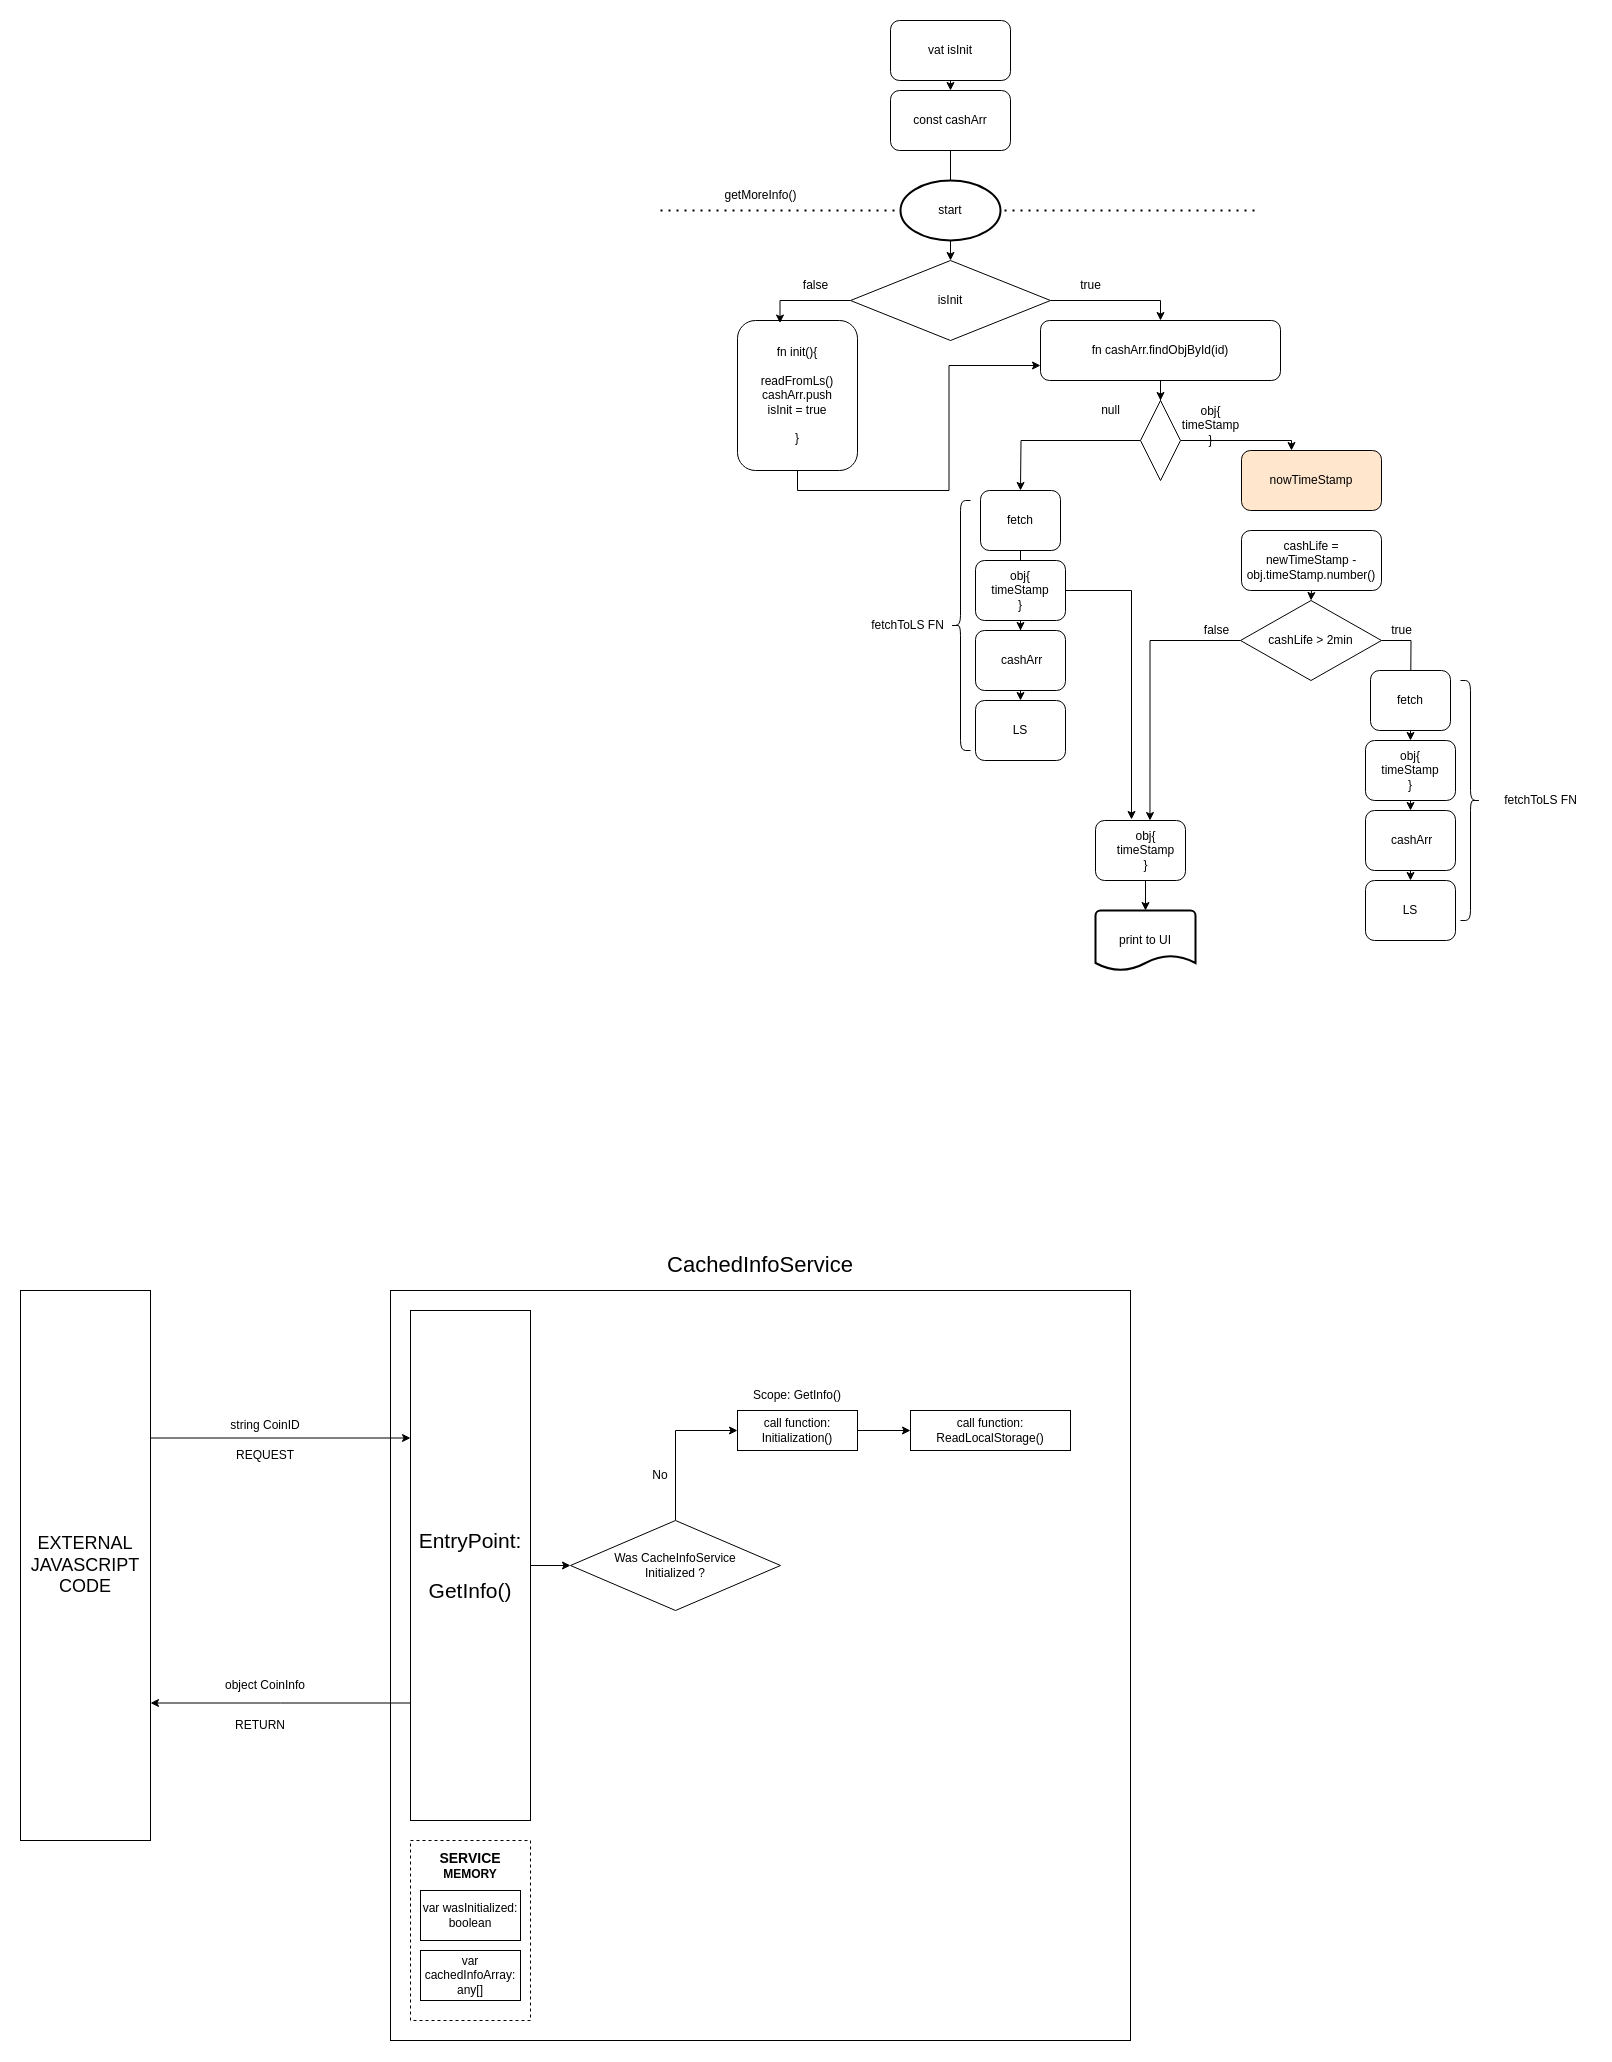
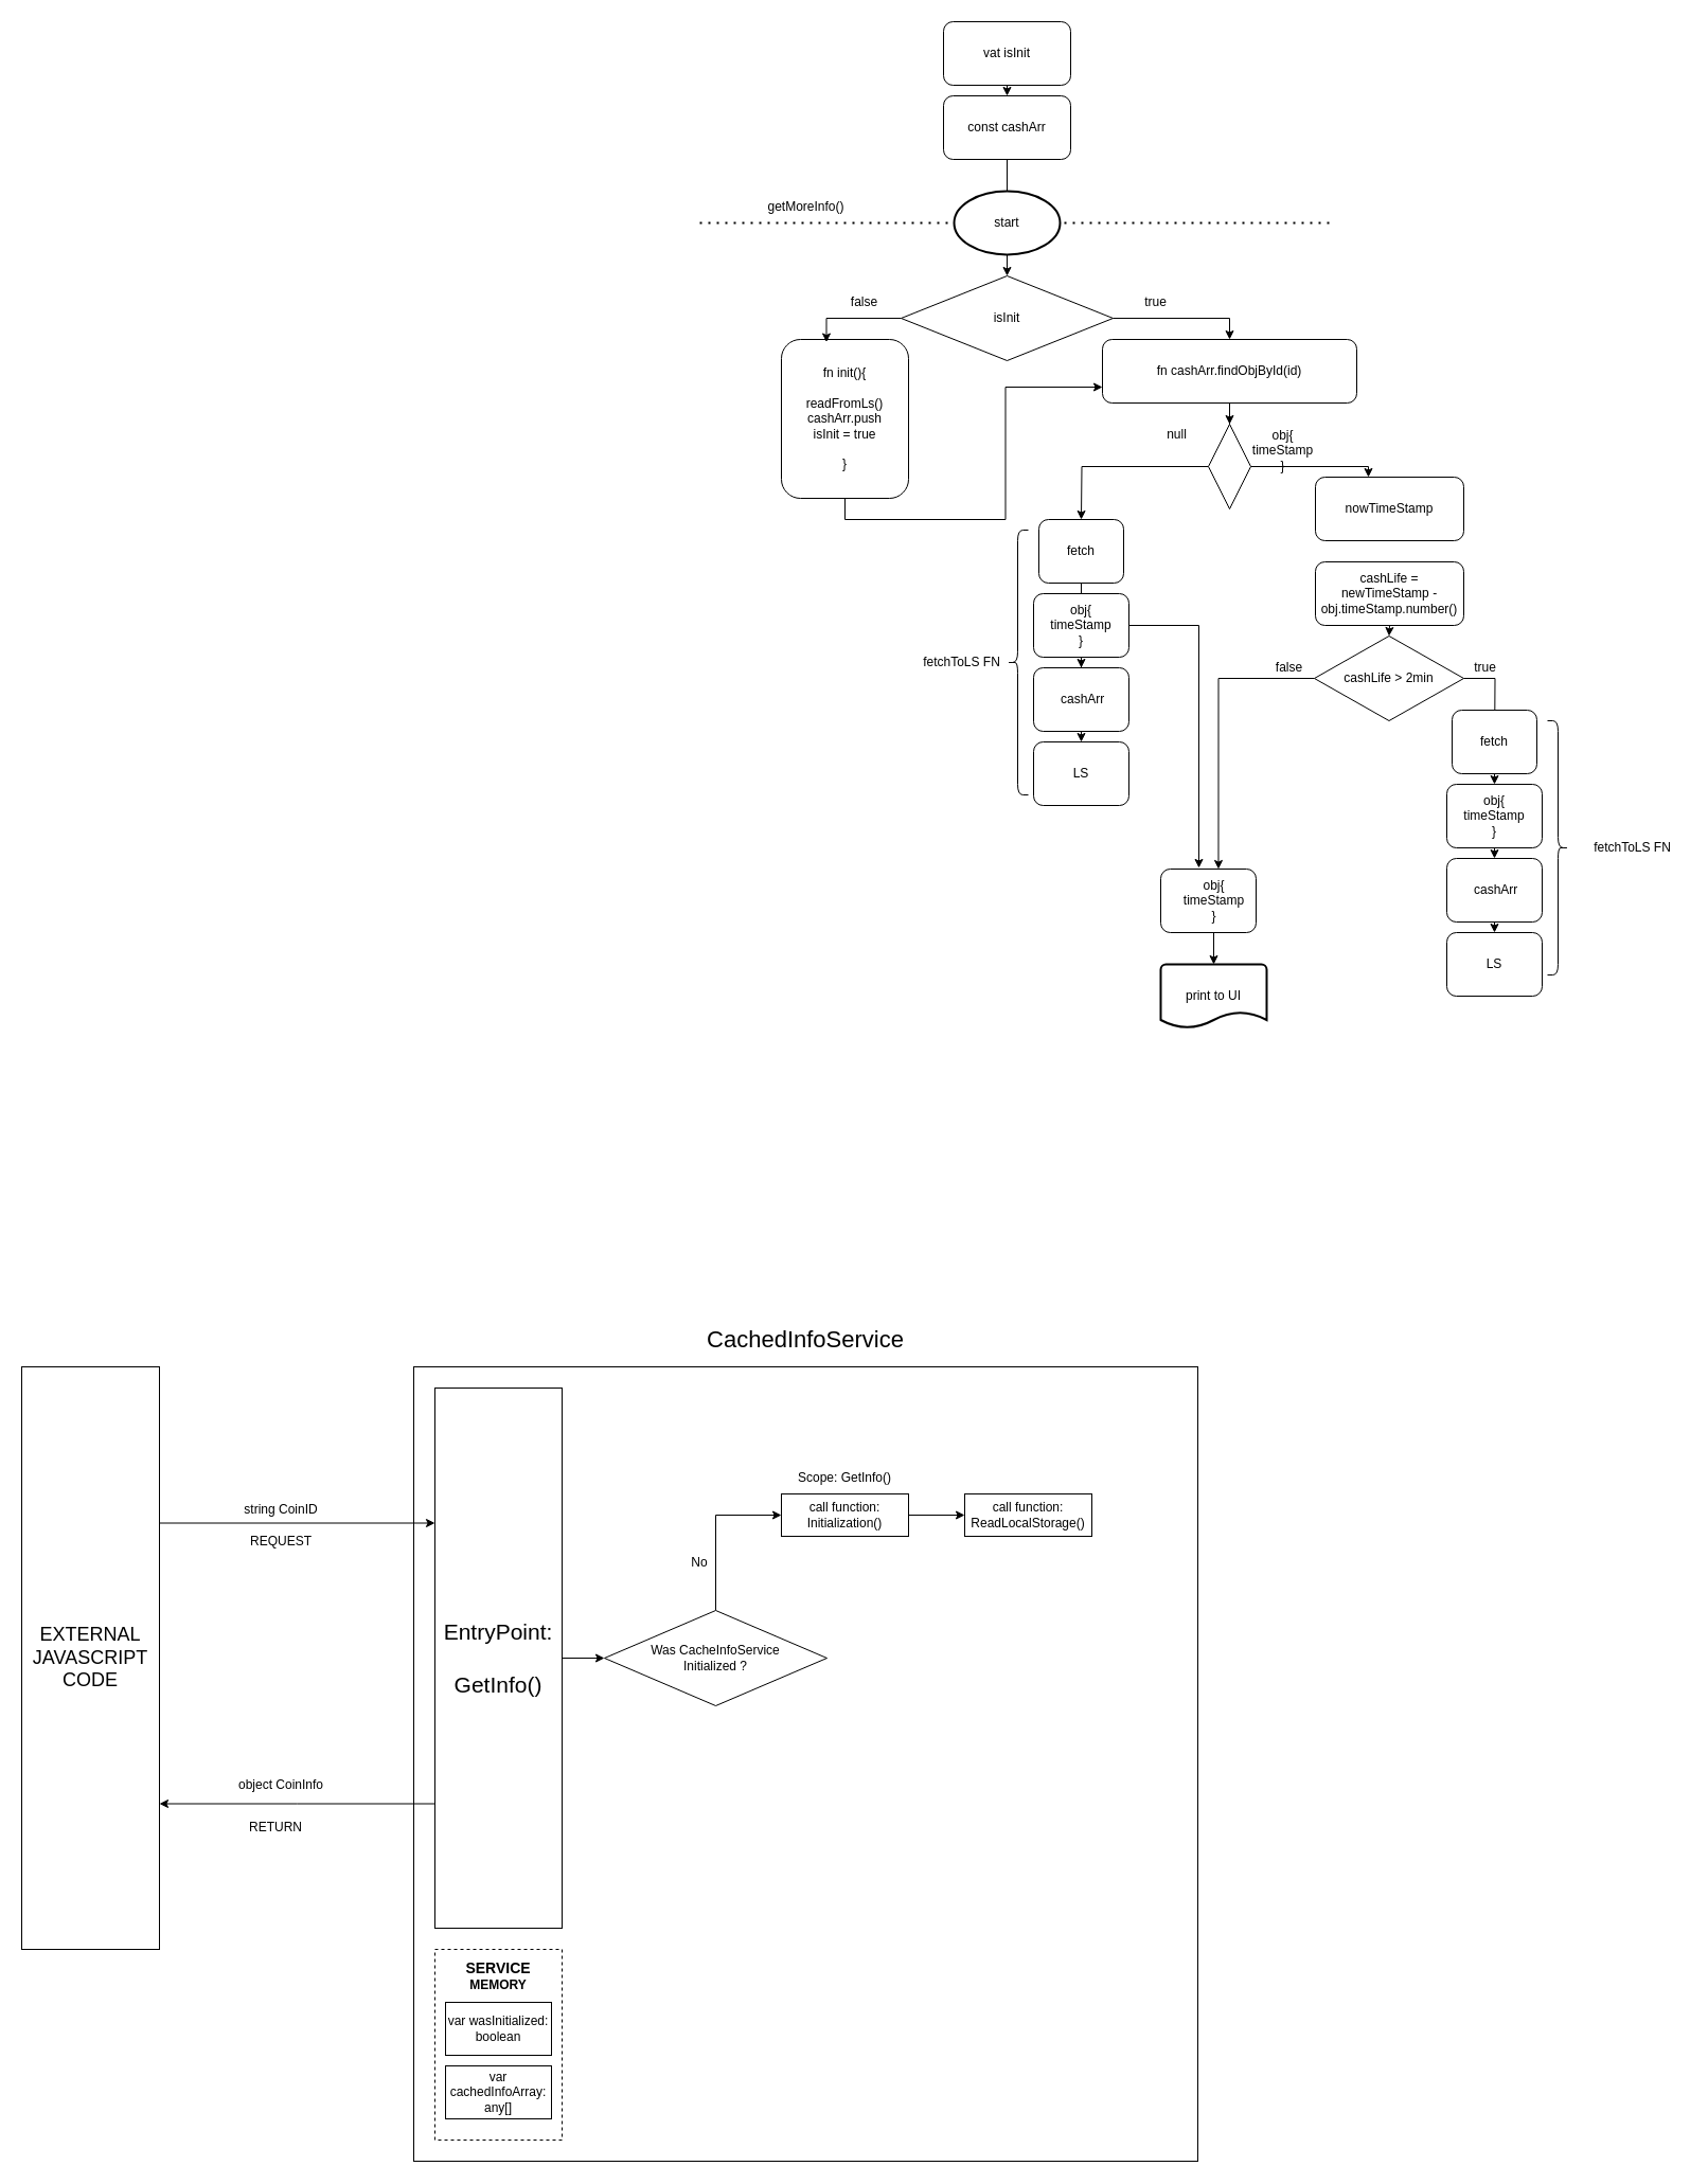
- <mxCell id="58" value="nowTimeStamp" style="rounded=1;whiteSpace=wrap;html=1;fillColor=#ffe6cc;" vertex="1" parent="1"><mxGeometry x="1241" y="450" width="140" height="60" as="geometry" /></mxCell>
+ <mxCell id="58" value="nowTimeStamp" style="rounded=1;whiteSpace=wrap;html=1;" vertex="1" parent="1"><mxGeometry x="1241" y="450" width="140" height="60" as="geometry" /></mxCell>
- <mxCell id="26" value="call function:&lt;br&gt;ReadLocalStorage()" style="rounded=0;whiteSpace=wrap;html=1;" vertex="1" parent="1"><mxGeometry x="910" y="1410" width="160" height="40" as="geometry" /></mxCell>
+ <mxCell id="26" value="call function:&lt;br&gt;ReadLocalStorage()" style="rounded=0;whiteSpace=wrap;html=1;" vertex="1" parent="1"><mxGeometry x="910" y="1410" width="120" height="40" as="geometry" /></mxCell>
